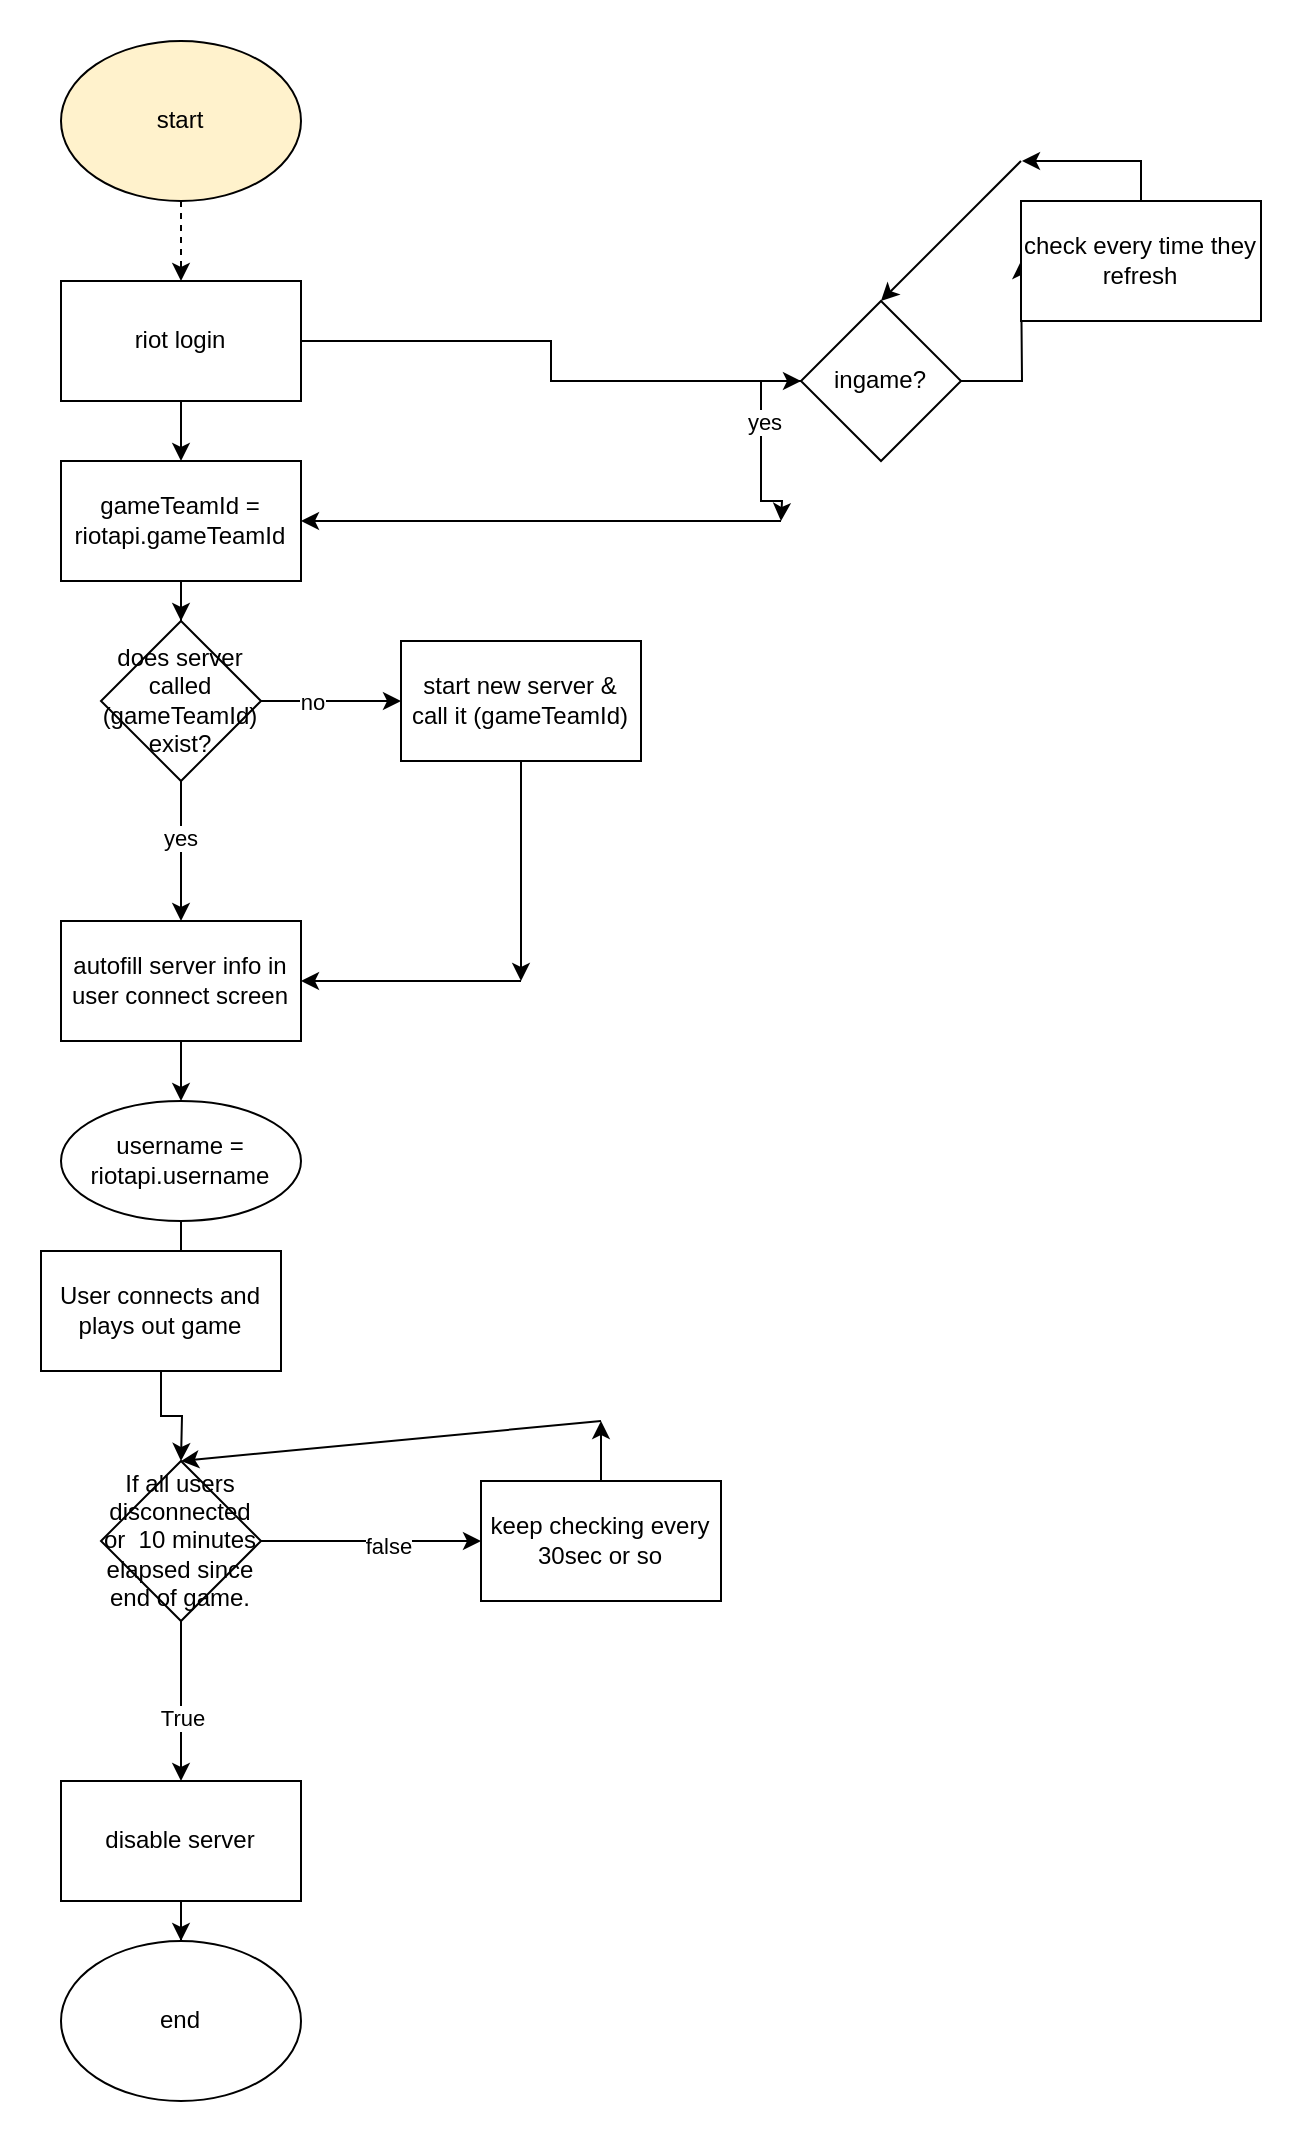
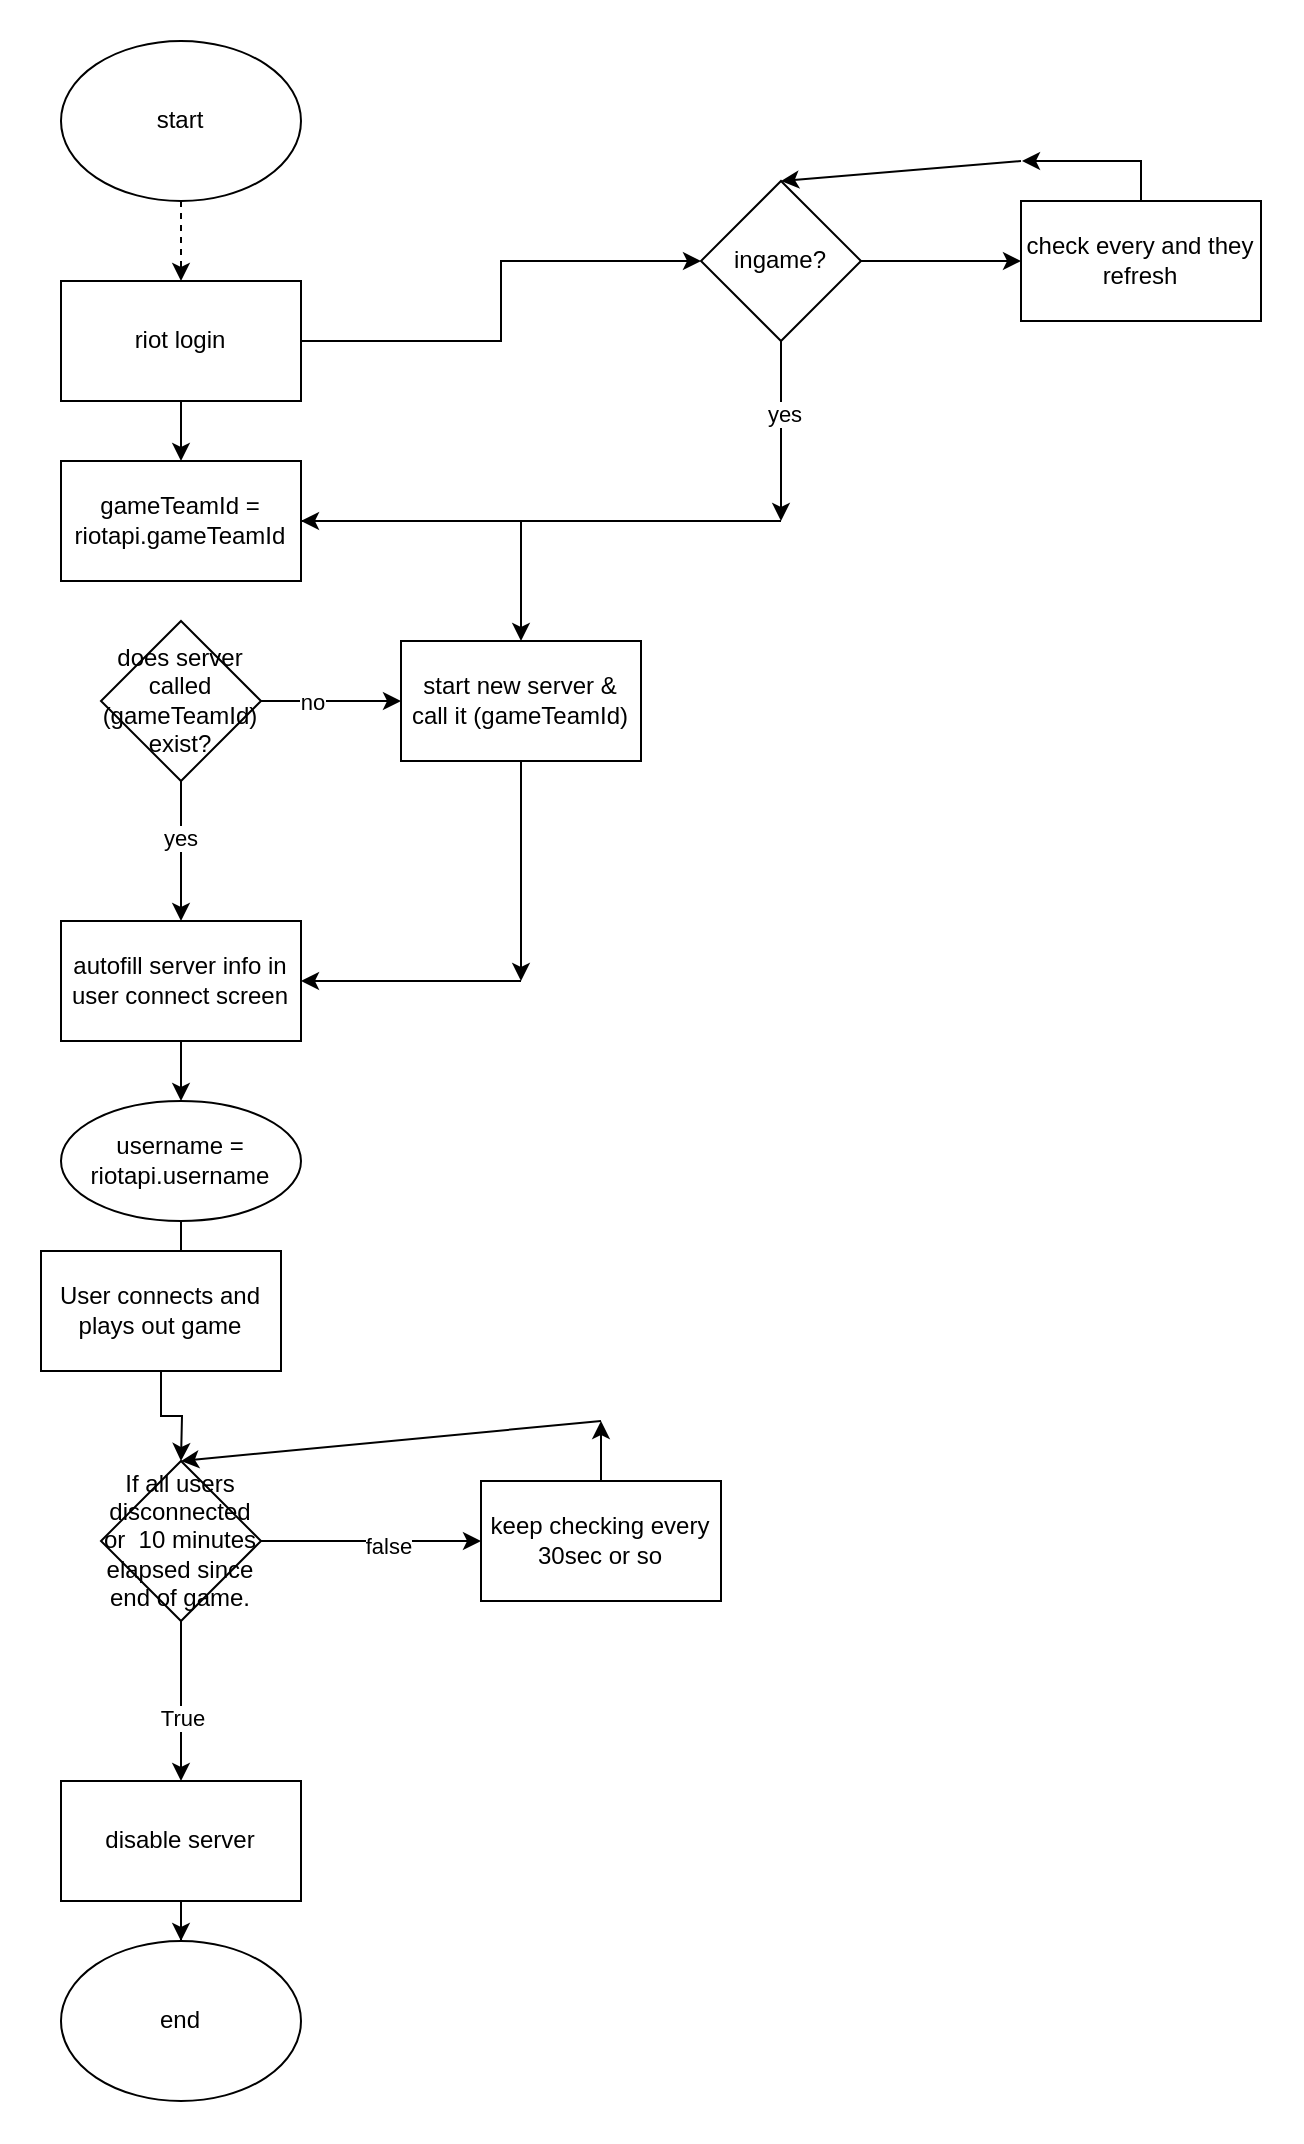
- <mxCell id="3" value="&lt;div&gt;start&lt;/div&gt;" style="ellipse;whiteSpace=wrap;html=1;fillColor=#fff2cc;" vertex="1" parent="1"><mxGeometry x="30" y="20" width="120" height="80" as="geometry" /></mxCell>
+ <mxCell id="3" value="&lt;div&gt;start&lt;/div&gt;" style="ellipse;whiteSpace=wrap;html=1;" vertex="1" parent="1"><mxGeometry x="30" y="20" width="120" height="80" as="geometry" /></mxCell>
- <mxCell id="39" value="check every time they refresh" style="rounded=0;whiteSpace=wrap;html=1;" vertex="1" parent="1"><mxGeometry x="510" y="100" width="120" height="60" as="geometry" /></mxCell>
+ <mxCell id="39" value="check every and they refresh" style="rounded=0;whiteSpace=wrap;html=1;" vertex="1" parent="1"><mxGeometry x="510" y="100" width="120" height="60" as="geometry" /></mxCell>
- <mxCell id="36" value="ingame?" style="rhombus;whiteSpace=wrap;html=1;" vertex="1" parent="1"><mxGeometry x="400" y="150" width="80" height="80" as="geometry" /></mxCell>
+ <mxCell id="36" value="ingame?" style="rhombus;whiteSpace=wrap;html=1;" vertex="1" parent="1"><mxGeometry x="350" y="90" width="80" height="80" as="geometry" /></mxCell>
- <mxCell id="7" style="edgeStyle=orthogonalEdgeStyle;rounded=0;orthogonalLoop=1;jettySize=auto;html=1;" edge="1" parent="1" source="8" target="13"><mxGeometry relative="1" as="geometry" /></mxCell>
+ <mxCell id="7" style="edgeStyle=orthogonalEdgeStyle;rounded=0;orthogonalLoop=1;jettySize=auto;html=1;" edge="1" parent="1" source="8" target="14"><mxGeometry relative="1" as="geometry" /></mxCell>
